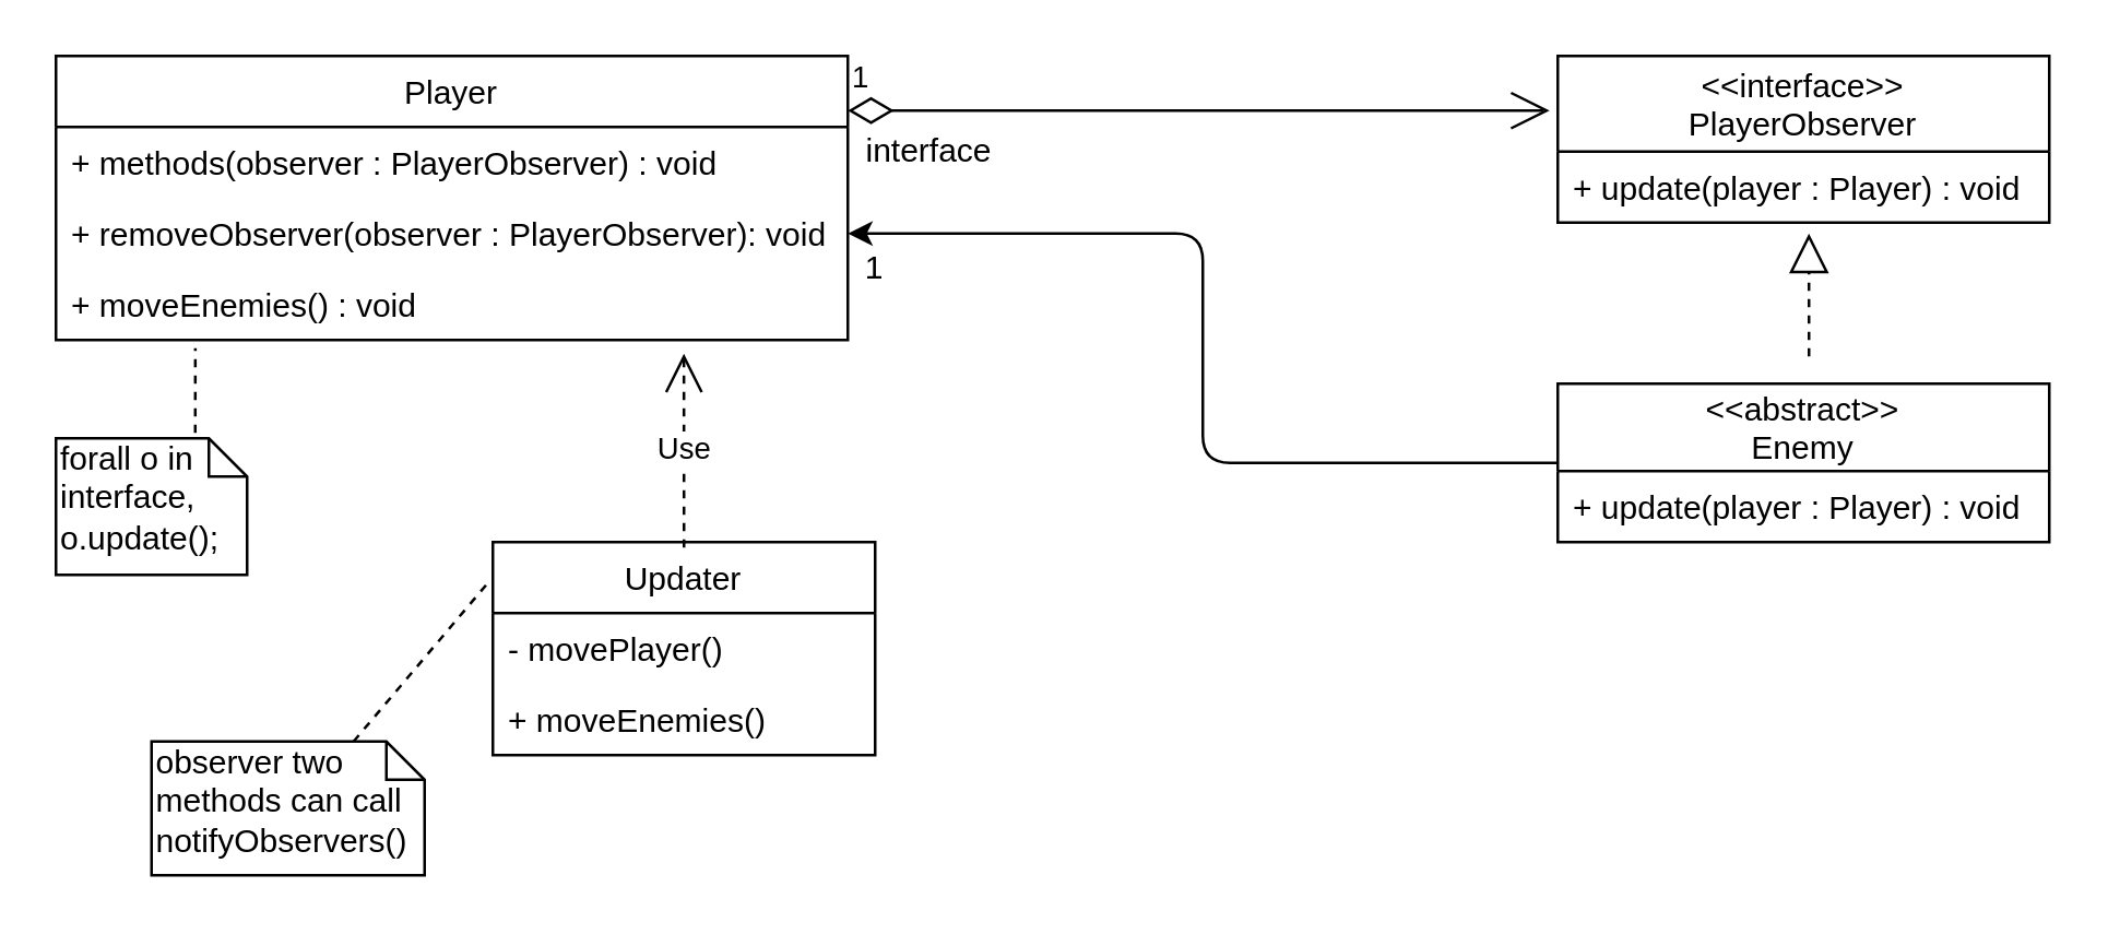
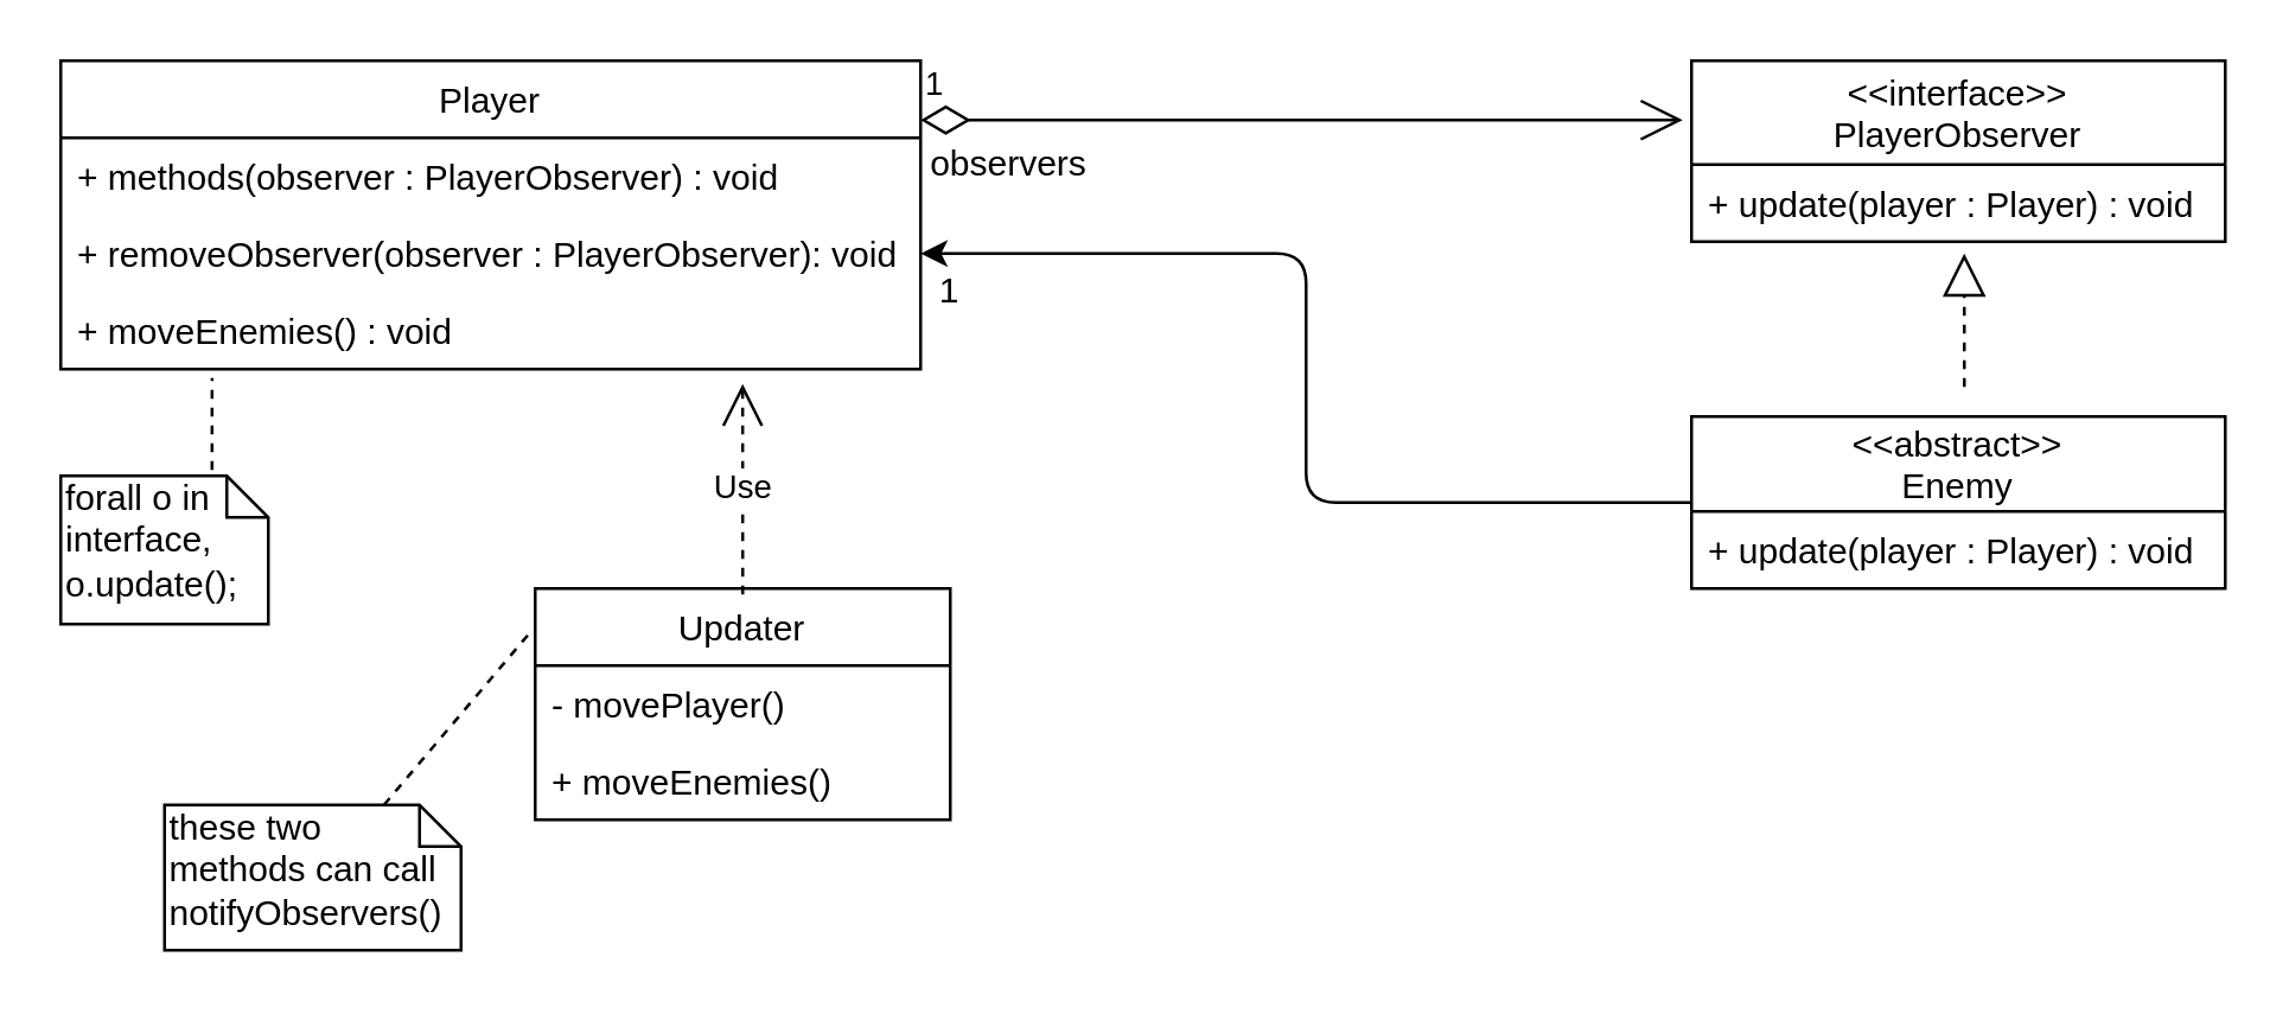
- <mxCell id="5" value="interface" style="text;html=1;strokeColor=none;fillColor=none;align=center;verticalAlign=middle;whiteSpace=wrap;rounded=0;" parent="1" vertex="1"><mxGeometry x="320" y="45" width="40" height="20" as="geometry" /></mxCell>
+ <mxCell id="5" value="observers" style="text;html=1;strokeColor=none;fillColor=none;align=center;verticalAlign=middle;whiteSpace=wrap;rounded=0;" parent="1" vertex="1"><mxGeometry x="320" y="45" width="40" height="20" as="geometry" /></mxCell>
- <mxCell id="18" value="observer two methods can call&lt;br&gt;notifyObservers()" style="shape=note;whiteSpace=wrap;html=1;size=14;verticalAlign=top;align=left;spacingTop=-6;" parent="1" vertex="1"><mxGeometry x="55" y="271" width="100" height="49" as="geometry" /></mxCell>
+ <mxCell id="18" value="these two methods can call&lt;br&gt;notifyObservers()" style="shape=note;whiteSpace=wrap;html=1;size=14;verticalAlign=top;align=left;spacingTop=-6;" parent="1" vertex="1"><mxGeometry x="55" y="271" width="100" height="49" as="geometry" /></mxCell>
